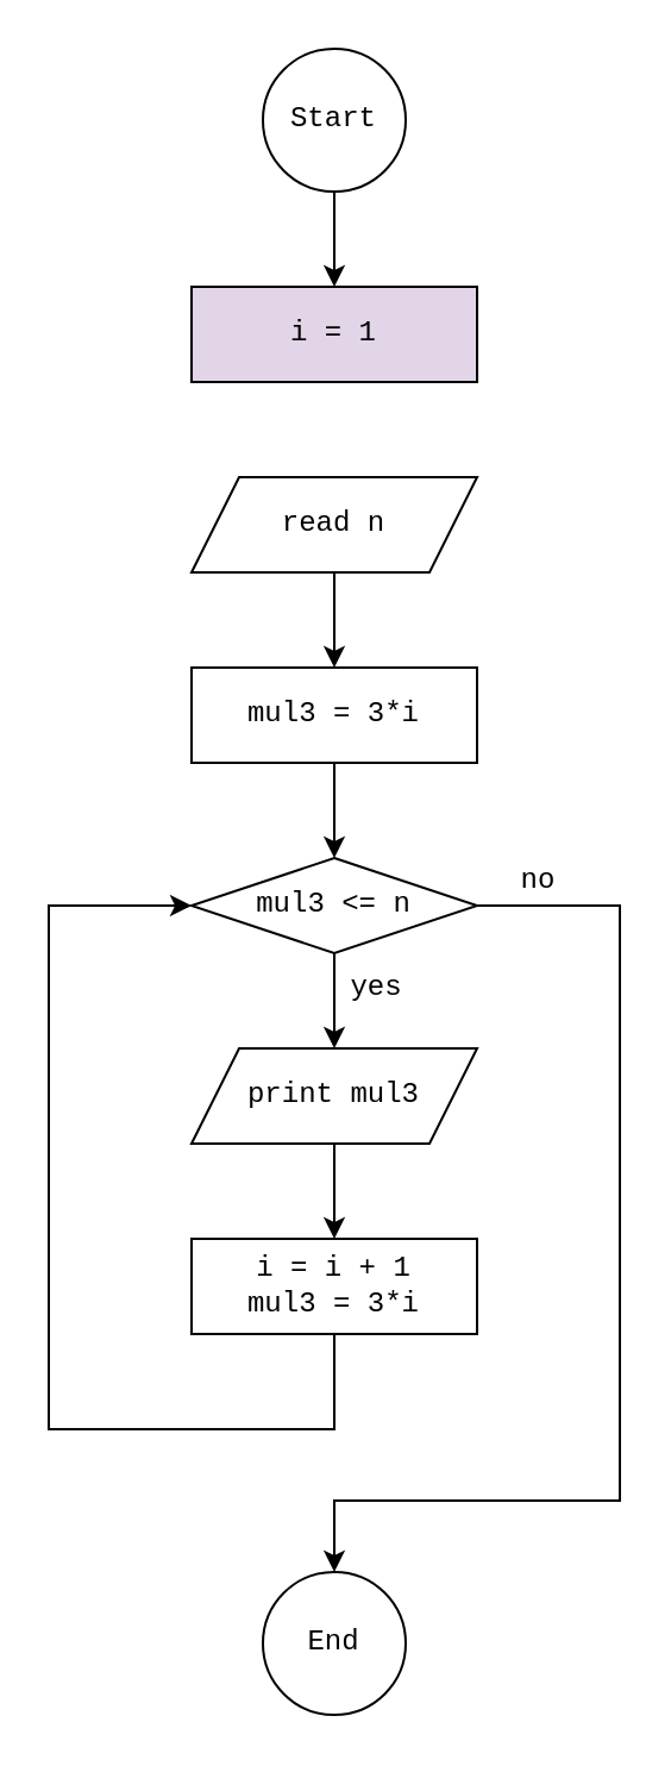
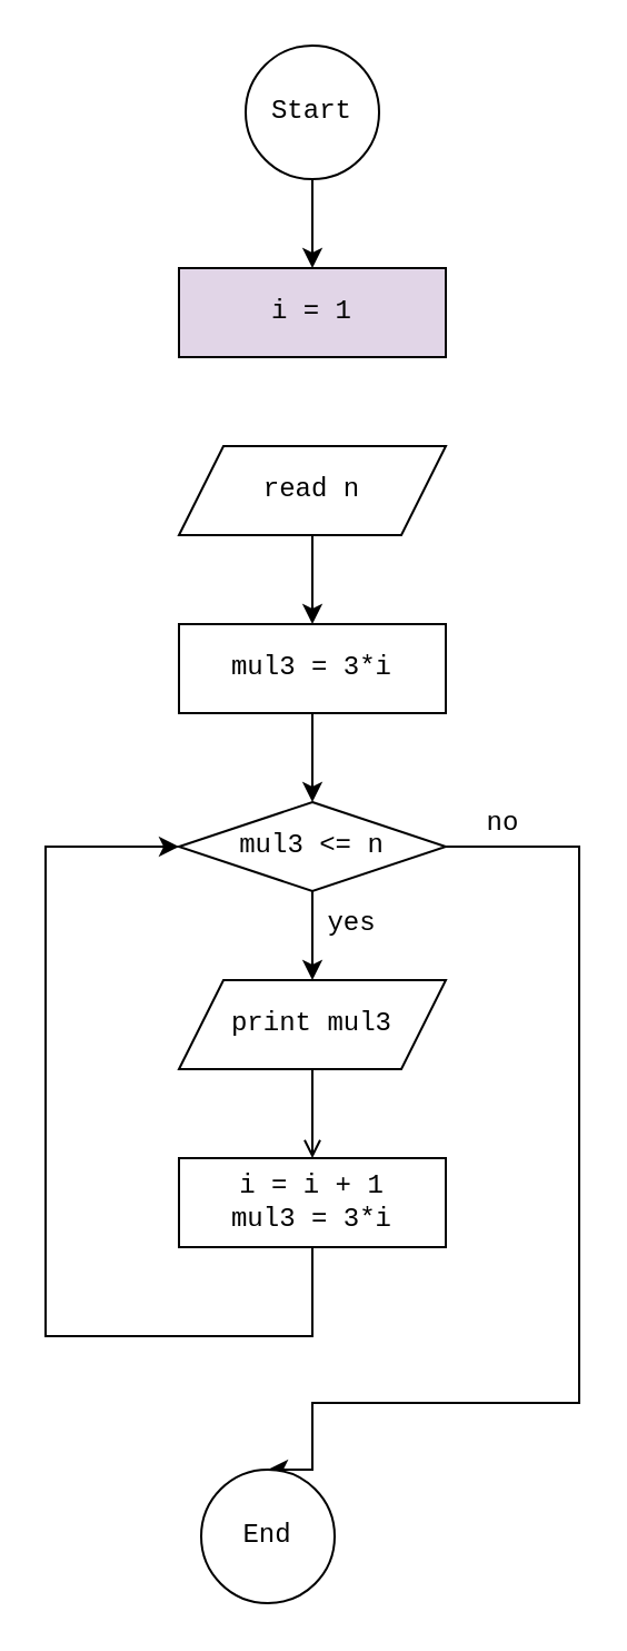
- <mxCell id="17" style="edgeStyle=orthogonalEdgeStyle;rounded=0;orthogonalLoop=1;jettySize=auto;html=1;exitX=0.5;exitY=1;exitDx=0;exitDy=0;entryX=0.5;entryY=0;entryDx=0;entryDy=0;endArrow=classic;endFill=1;" edge="1" parent="1" source="18" target="14"><mxGeometry relative="1" as="geometry" /></mxCell>
+ <mxCell id="17" style="edgeStyle=orthogonalEdgeStyle;rounded=0;orthogonalLoop=1;jettySize=auto;html=1;exitX=0.5;exitY=1;exitDx=0;exitDy=0;entryX=0.5;entryY=0;entryDx=0;entryDy=0;endArrow=open;endFill=1;" edge="1" parent="1" source="18" target="14"><mxGeometry relative="1" as="geometry" /></mxCell>
- <mxCell id="12" value="End" style="ellipse;whiteSpace=wrap;html=1;aspect=fixed;fontFamily=Courier New;" parent="1" vertex="1"><mxGeometry x="110" y="660" width="60" height="60" as="geometry" /></mxCell>
+ <mxCell id="12" value="End" style="ellipse;whiteSpace=wrap;html=1;aspect=fixed;fontFamily=Courier New;" parent="1" vertex="1"><mxGeometry x="90" y="660" width="60" height="60" as="geometry" /></mxCell>
